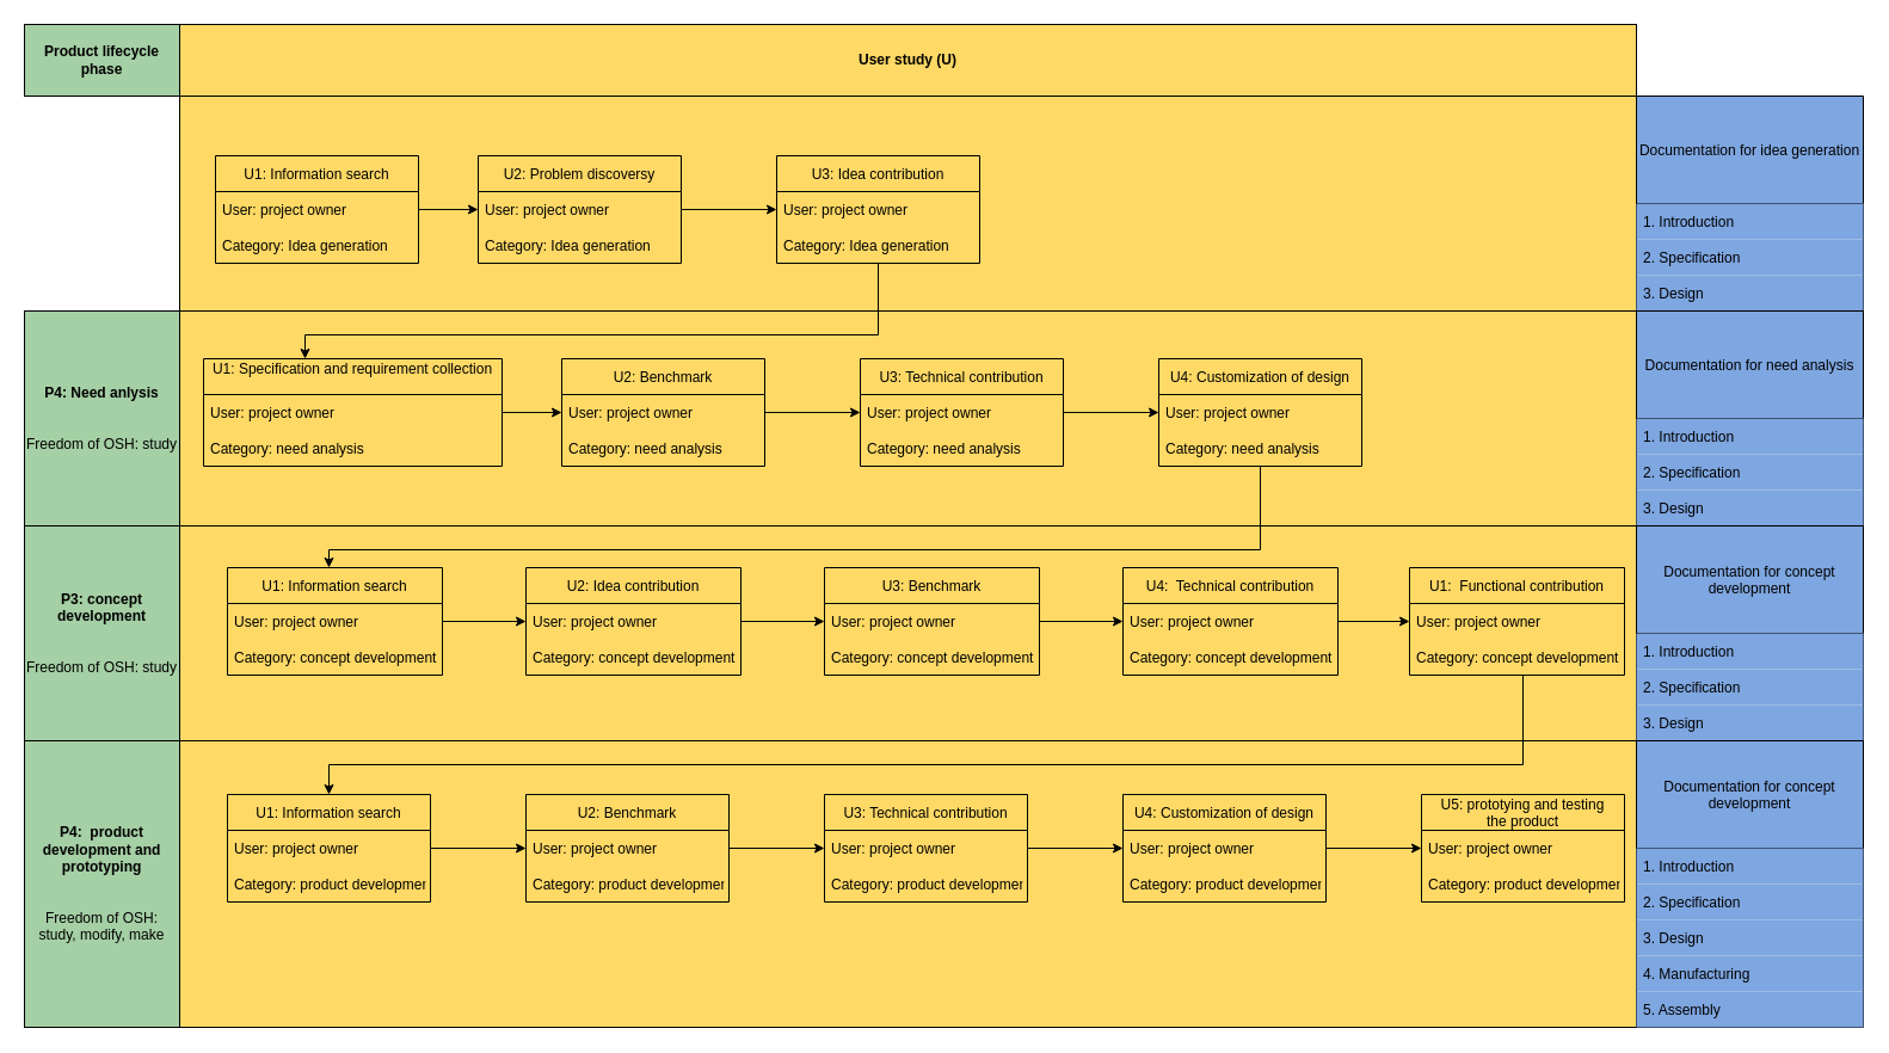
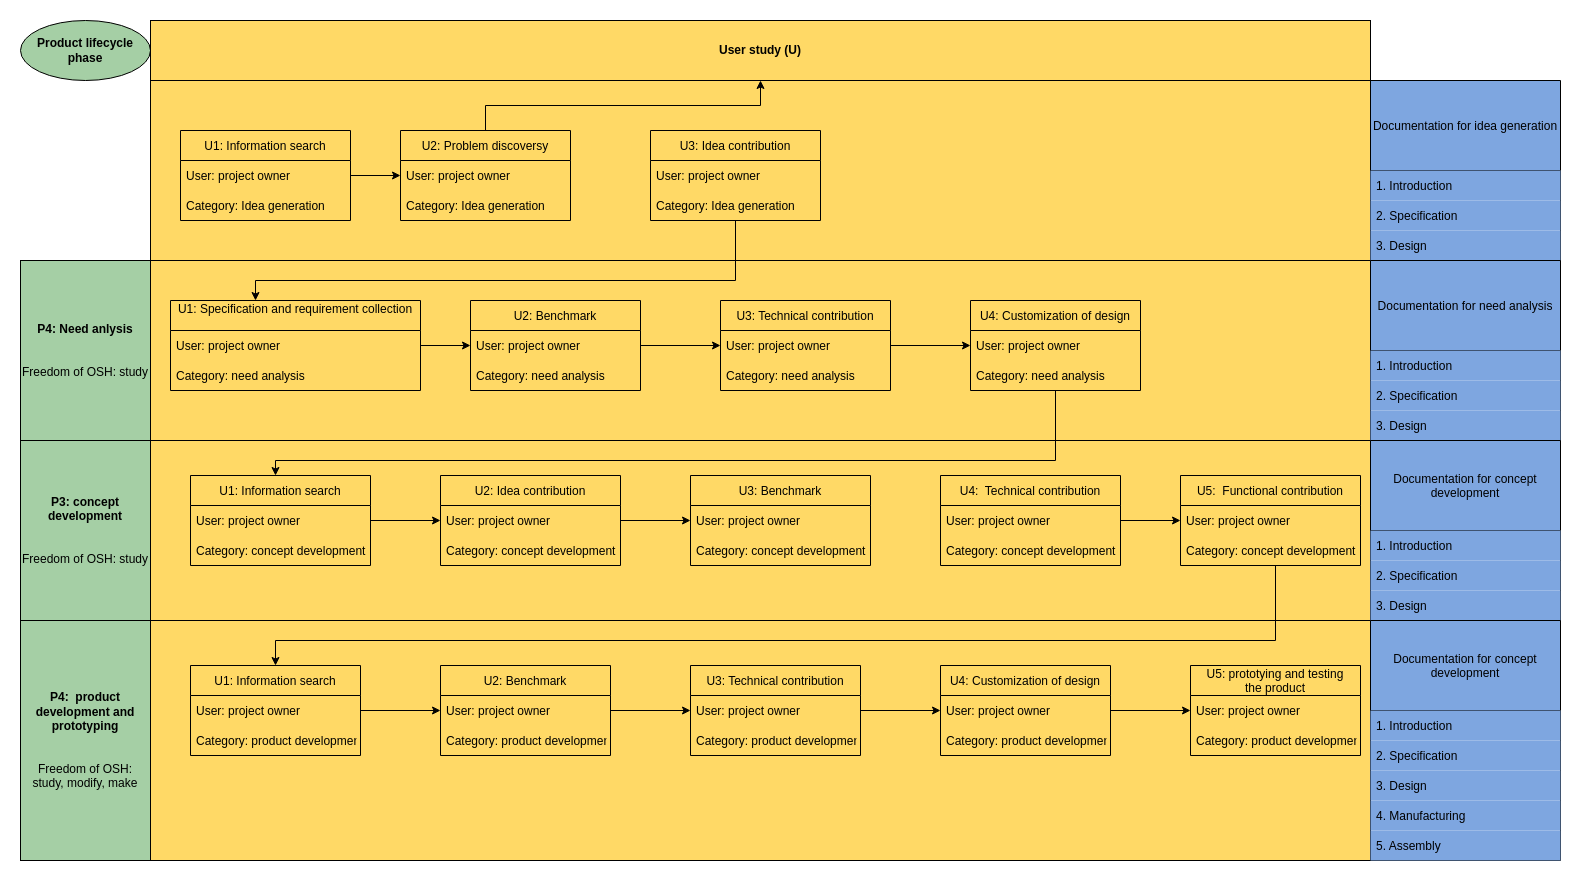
- <mxCell id="43" value="&lt;b&gt;Product lifecycle phase &lt;br&gt;&lt;/b&gt;" style="rounded=0;whiteSpace=wrap;html=1;fillColor=#A5CFA5;" vertex="1" parent="1"><mxGeometry x="20" y="20" width="130" height="60" as="geometry" /></mxCell>
+ <mxCell id="43" value="&lt;b&gt;Product lifecycle phase &lt;br&gt;&lt;/b&gt;" style="ellipse;whiteSpace=wrap;html=1;fillColor=#A5CFA5;" vertex="1" parent="1"><mxGeometry x="20" y="20" width="130" height="60" as="geometry" /></mxCell>
- <mxCell id="9" value="" style="edgeStyle=orthogonalEdgeStyle;rounded=0;orthogonalLoop=1;jettySize=auto;html=1;" edge="1" parent="1" source="10" target="15"><mxGeometry relative="1" as="geometry" /></mxCell>
+ <mxCell id="9" value="" style="edgeStyle=orthogonalEdgeStyle;rounded=0;orthogonalLoop=1;jettySize=auto;html=1;" edge="1" parent="1" source="10" target="44"><mxGeometry relative="1" as="geometry" /></mxCell>
- <mxCell id="63" value="U1:  Functional contribution" style="swimlane;fontStyle=0;childLayout=stackLayout;horizontal=1;startSize=30;horizontalStack=0;resizeParent=1;resizeParentMax=0;resizeLast=0;collapsible=1;marginBottom=0;fillColor=#FFD966;" vertex="1" parent="1"><mxGeometry x="1180" y="475" width="180" height="90" as="geometry" /></mxCell>
+ <mxCell id="63" value="U5:  Functional contribution" style="swimlane;fontStyle=0;childLayout=stackLayout;horizontal=1;startSize=30;horizontalStack=0;resizeParent=1;resizeParentMax=0;resizeLast=0;collapsible=1;marginBottom=0;fillColor=#FFD966;" vertex="1" parent="1"><mxGeometry x="1180" y="475" width="180" height="90" as="geometry" /></mxCell>
- <mxCell id="54" value="" style="edgeStyle=orthogonalEdgeStyle;rounded=0;orthogonalLoop=1;jettySize=auto;html=1;" edge="1" parent="1" source="55" target="59"><mxGeometry relative="1" as="geometry" /></mxCell>
